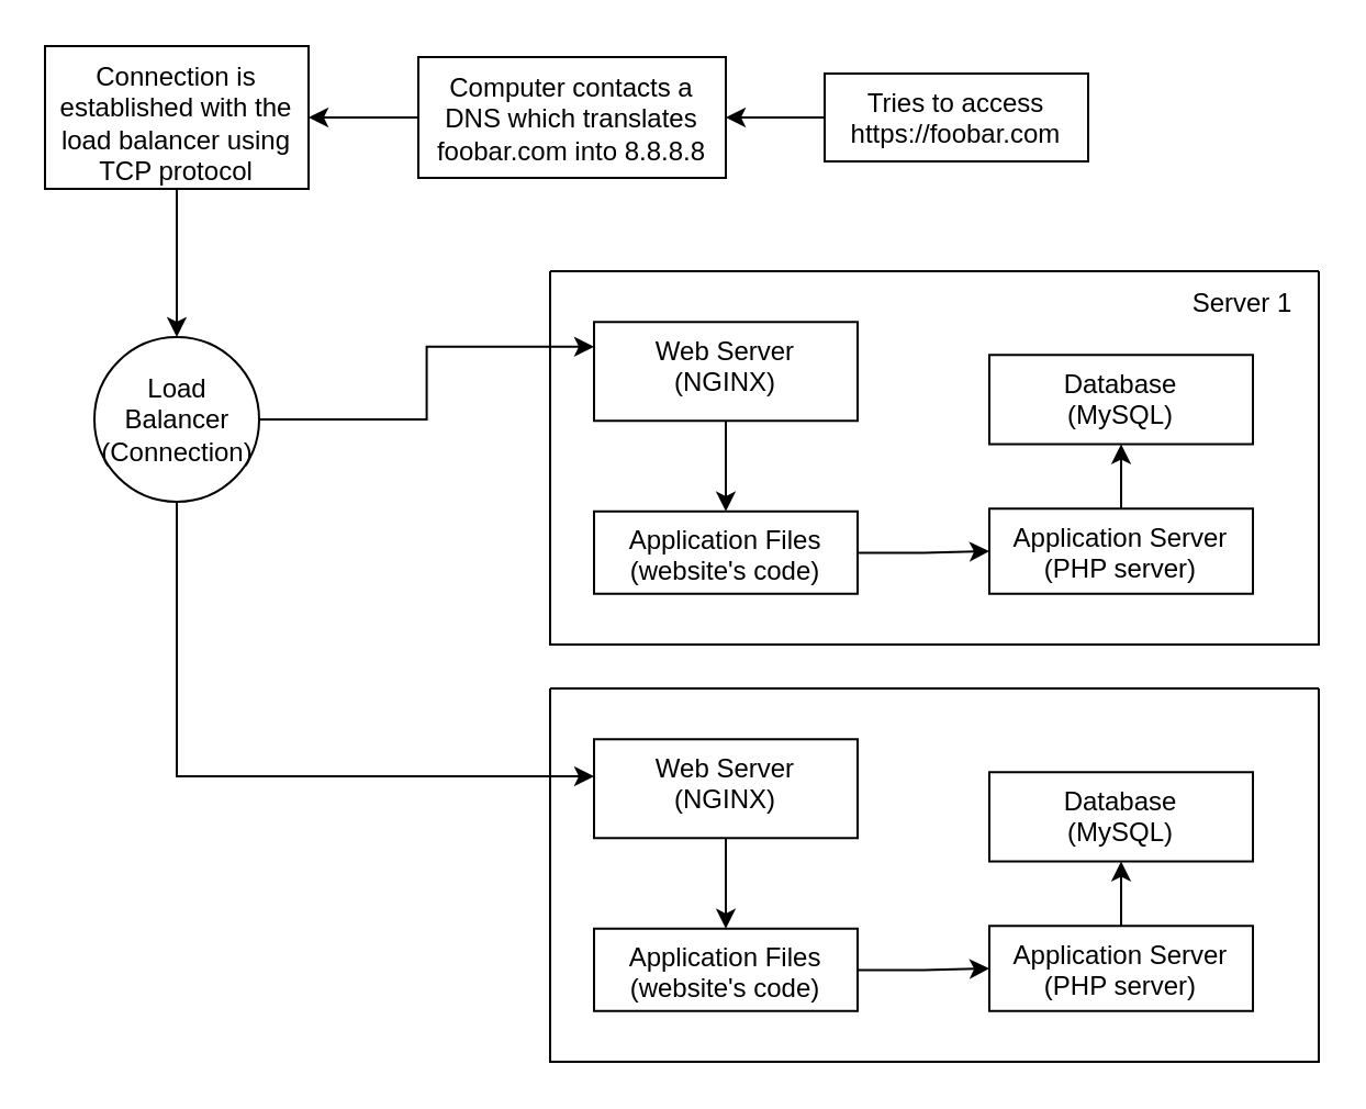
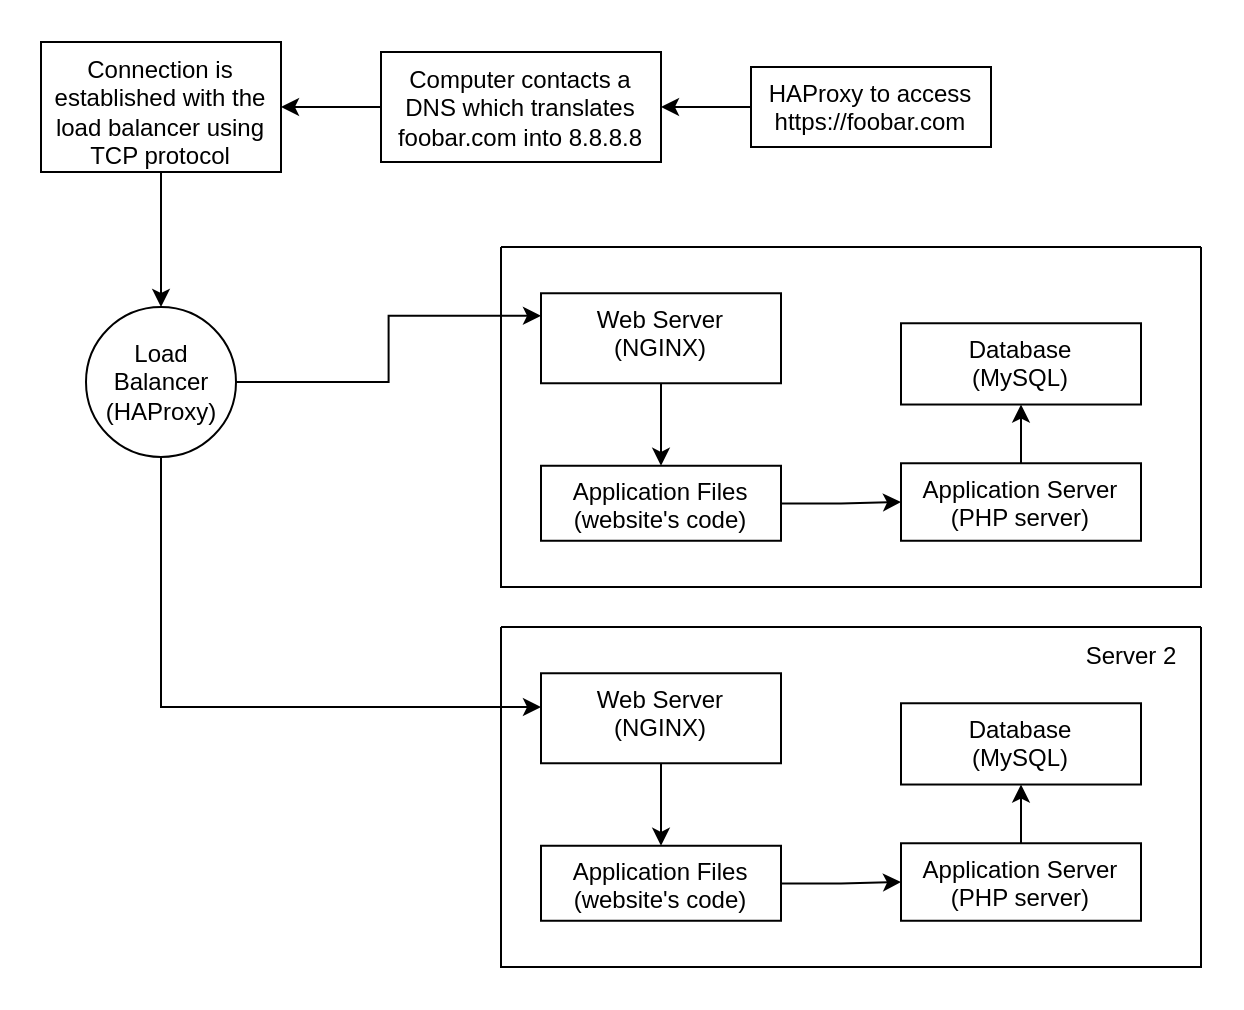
- <mxCell id="3" value="Tries to access https://foobar.com" style="whiteSpace=wrap;html=1;verticalAlign=top;" vertex="1" parent="1"><mxGeometry x="375" y="33" width="120" height="40" as="geometry" /></mxCell>
+ <mxCell id="3" value="HAProxy to access https://foobar.com" style="whiteSpace=wrap;html=1;verticalAlign=top;" vertex="1" parent="1"><mxGeometry x="375" y="33" width="120" height="40" as="geometry" /></mxCell>
- <mxCell id="28" value="Server 1" style="text;html=1;align=center;verticalAlign=middle;resizable=0;points=[];autosize=1;strokeColor=none;fillColor=none;" vertex="1" parent="20"><mxGeometry x="280" width="70" height="30" as="geometry" /></mxCell>
- <mxCell id="19" value="&lt;div&gt;Load&lt;/div&gt;&lt;div&gt;Balancer&lt;/div&gt;&lt;div&gt;(Connection)&lt;br&gt;&lt;/div&gt;" style="ellipse;whiteSpace=wrap;html=1;verticalAlign=middle;" vertex="1" parent="1"><mxGeometry x="42.5" y="153" width="75" height="75" as="geometry" /></mxCell>
+ <mxCell id="19" value="&lt;div&gt;Load&lt;/div&gt;&lt;div&gt;Balancer&lt;/div&gt;&lt;div&gt;(HAProxy)&lt;br&gt;&lt;/div&gt;" style="ellipse;whiteSpace=wrap;html=1;verticalAlign=middle;" vertex="1" parent="1"><mxGeometry x="42.5" y="153" width="75" height="75" as="geometry" /></mxCell>
+ <mxCell id="16" value="Server 2" style="text;html=1;align=center;verticalAlign=middle;resizable=0;points=[];autosize=1;strokeColor=none;fillColor=none;" vertex="1" parent="8"><mxGeometry x="280" width="70" height="30" as="geometry" /></mxCell>
